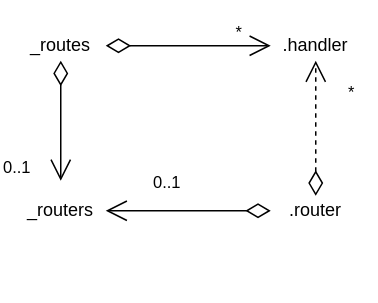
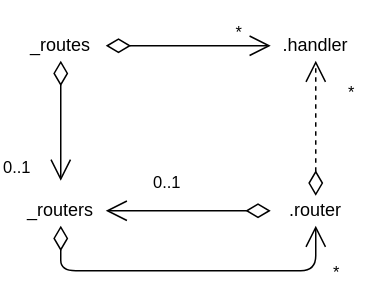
+ <mxCell id="8" value="*" style="endArrow=open;html=1;endSize=12;startArrow=diamondThin;startSize=14;startFill=0;edgeStyle=orthogonalEdgeStyle;align=left;verticalAlign=bottom;entryX=0.5;entryY=1;entryDx=0;entryDy=0;exitX=0.5;exitY=1;exitDx=0;exitDy=0;" edge="1" parent="1" source="3" target="5"><mxGeometry x="0.739" y="-14" relative="1" as="geometry"><mxPoint x="70" y="140" as="sourcePoint" /><mxPoint x="240" y="150" as="targetPoint" /><Array as="points"><mxPoint x="40" y="180" /><mxPoint x="210" y="180" /></Array><mxPoint x="-4" y="10" as="offset" /></mxGeometry></mxCell>
